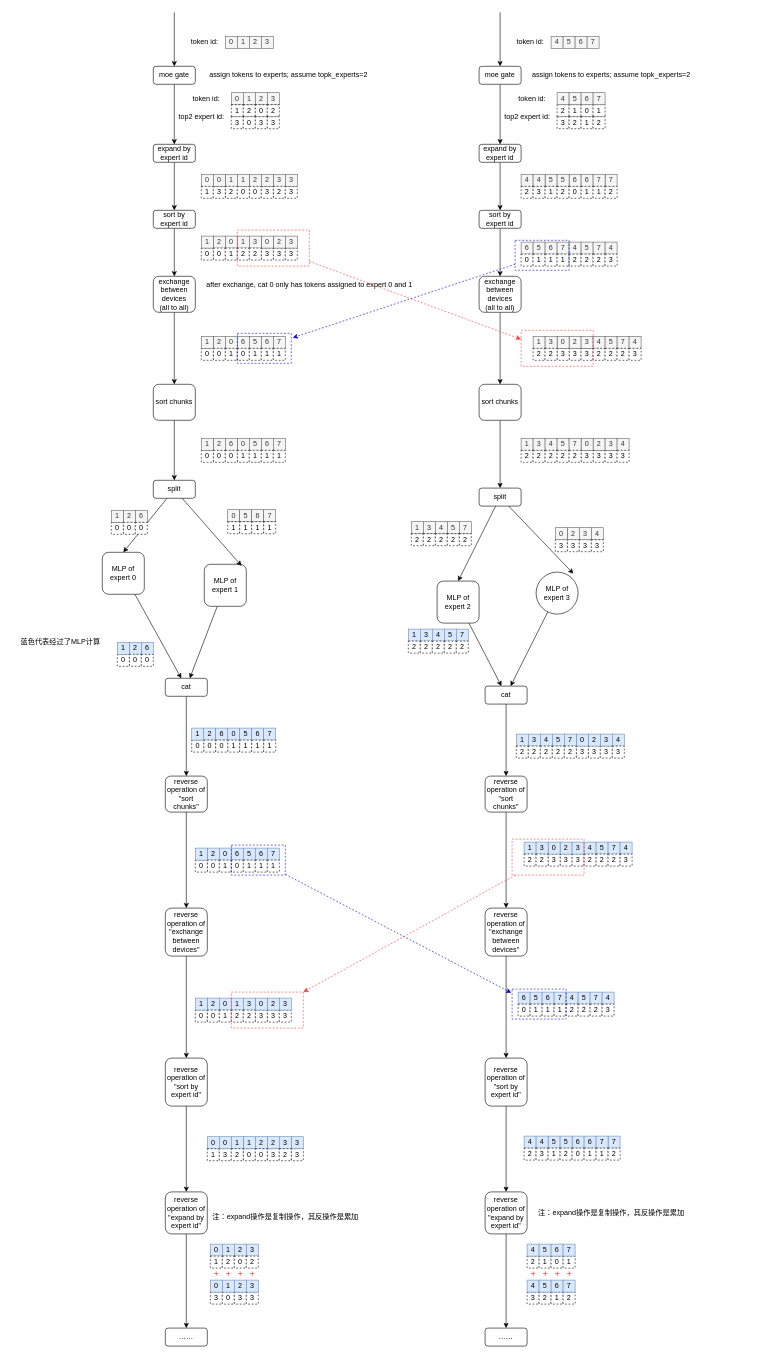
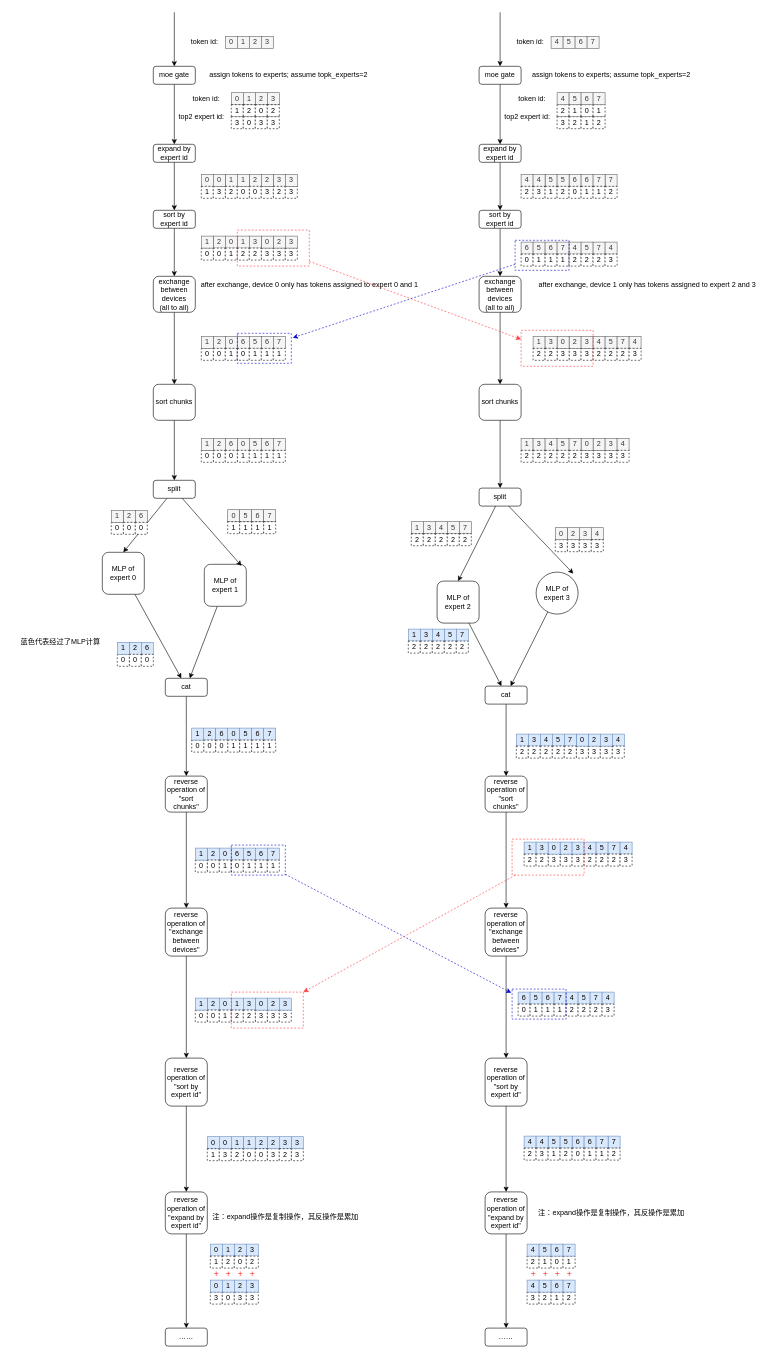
- <mxCell id="124" value="after exchange, cat 0 only has tokens assigned to expert 0 and 1" style="text;html=1;align=center;verticalAlign=middle;resizable=0;points=[];autosize=1;strokeColor=none;fillColor=none;" vertex="1" parent="1"><mxGeometry x="325" y="460" width="380" height="30" as="geometry" /></mxCell>
+ <mxCell id="124" value="after exchange, device 0 only has tokens assigned to expert 0 and 1" style="text;html=1;align=center;verticalAlign=middle;resizable=0;points=[];autosize=1;strokeColor=none;fillColor=none;" vertex="1" parent="1"><mxGeometry x="325" y="460" width="380" height="30" as="geometry" /></mxCell>
+ <mxCell id="125" value="after exchange, device 1 only has tokens assigned to expert 2 and 3" style="text;html=1;align=center;verticalAlign=middle;resizable=0;points=[];autosize=1;strokeColor=none;fillColor=none;" vertex="1" parent="1"><mxGeometry x="888" y="460" width="380" height="30" as="geometry" /></mxCell>
